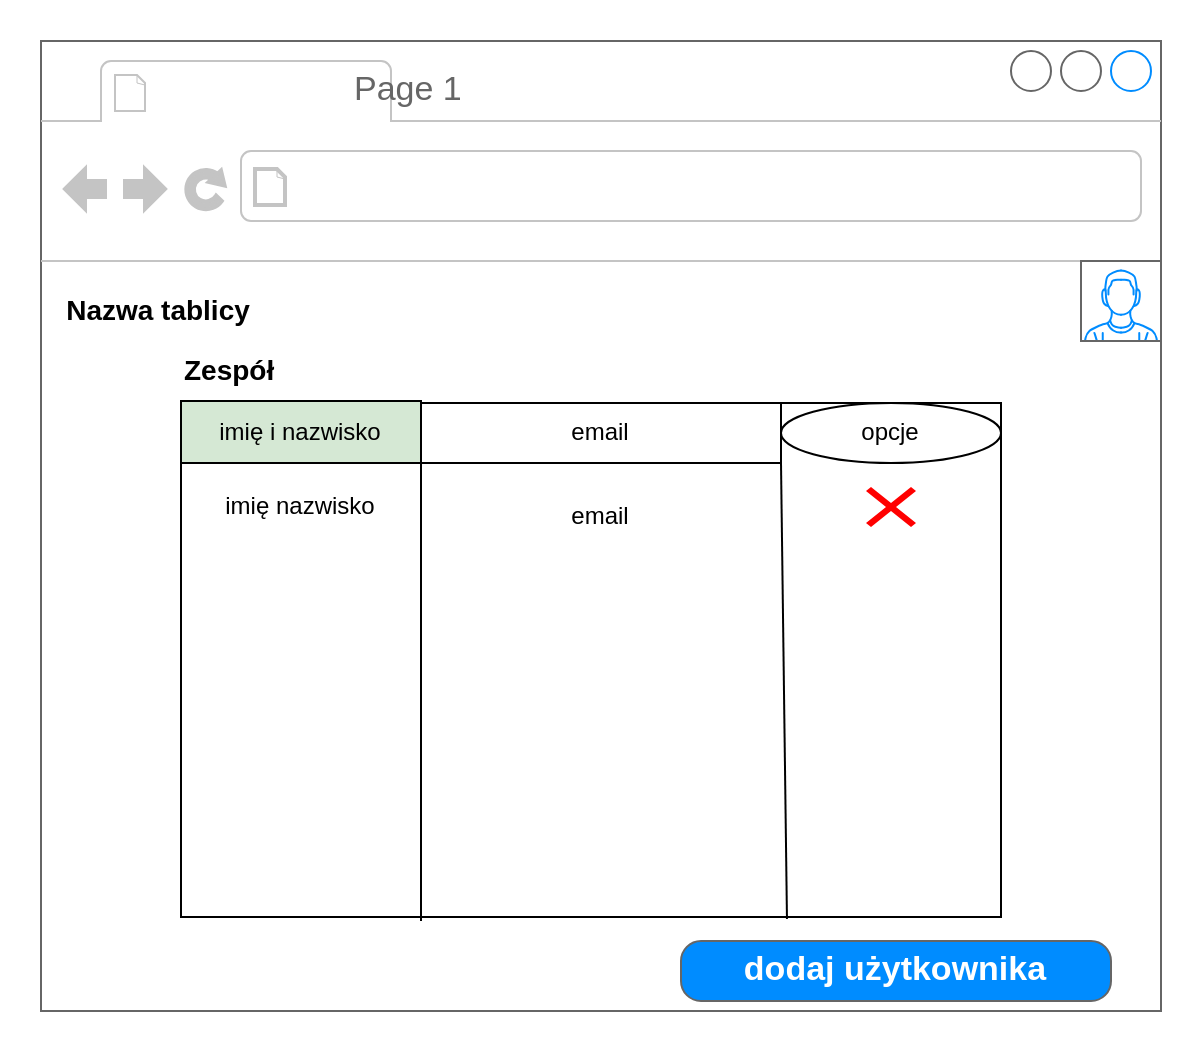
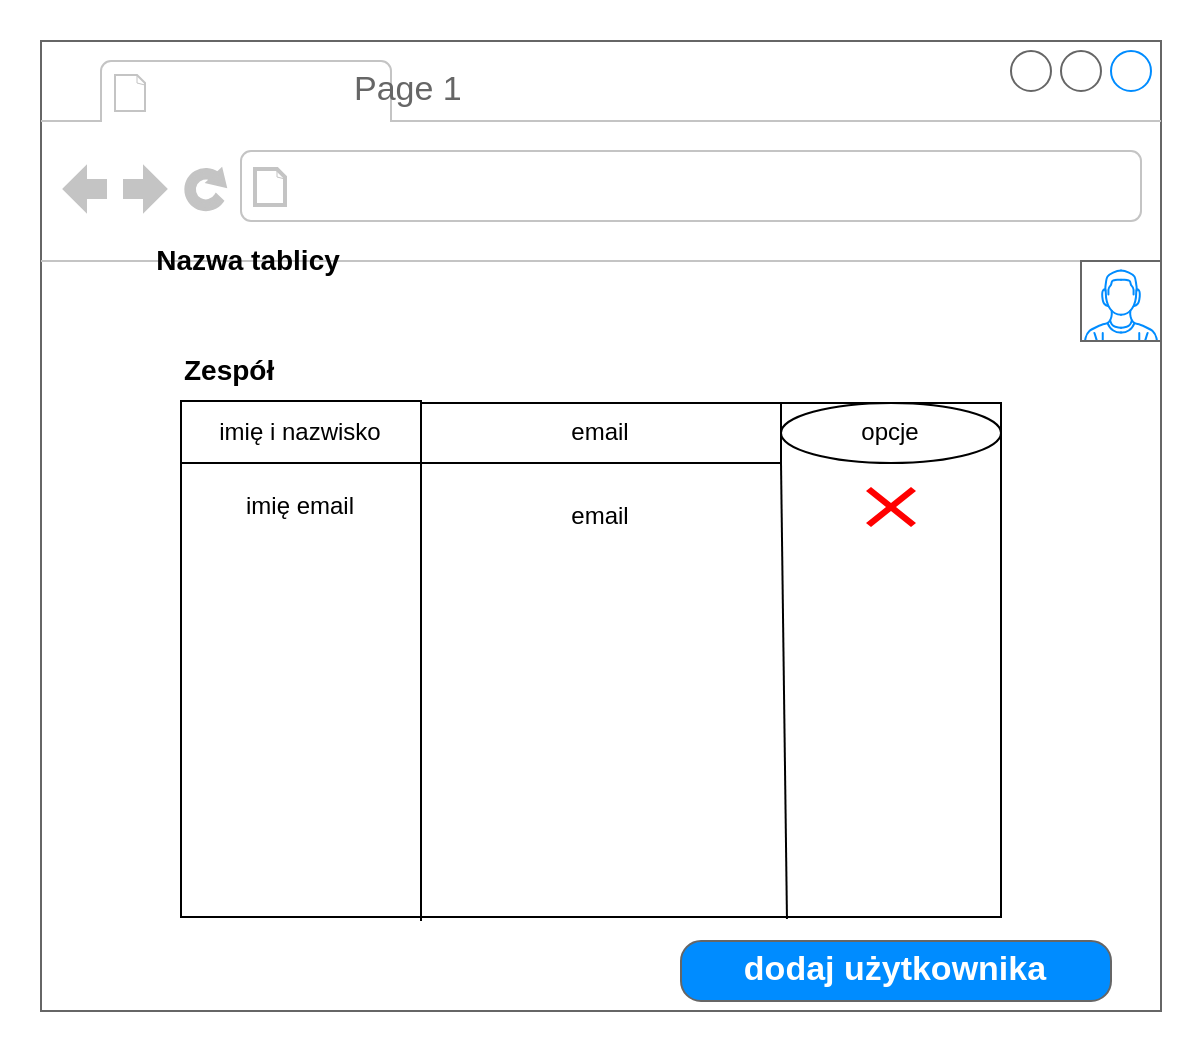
- <mxCell id="7" value="&lt;font style=&quot;font-size: 14px;&quot;&gt;&lt;b&gt;Nazwa tablicy&lt;/b&gt;&lt;/font&gt;" style="text;html=1;align=center;verticalAlign=middle;whiteSpace=wrap;rounded=0;" vertex="1" parent="2"><mxGeometry x="8" y="120" width="102" height="30" as="geometry" /></mxCell>
+ <mxCell id="7" value="&lt;font style=&quot;font-size: 14px;&quot;&gt;&lt;b&gt;Nazwa tablicy&lt;/b&gt;&lt;/font&gt;" style="text;html=1;align=center;verticalAlign=middle;whiteSpace=wrap;rounded=0;" vertex="1" parent="2"><mxGeometry x="53" y="95" width="102" height="30" as="geometry" /></mxCell>
- <mxCell id="10" value="imię i nazwisko" style="rounded=0;whiteSpace=wrap;html=1;fillColor=#d5e8d4;" vertex="1" parent="2"><mxGeometry x="70" y="180" width="120" height="31" as="geometry" /></mxCell>
+ <mxCell id="10" value="imię i nazwisko" style="rounded=0;whiteSpace=wrap;html=1;" vertex="1" parent="2"><mxGeometry x="70" y="180" width="120" height="31" as="geometry" /></mxCell>
- <mxCell id="15" value="imię nazwisko" style="text;html=1;align=center;verticalAlign=middle;whiteSpace=wrap;rounded=0;" vertex="1" parent="2"><mxGeometry x="90" y="218" width="80" height="30" as="geometry" /></mxCell>
+ <mxCell id="15" value="imię email" style="text;html=1;align=center;verticalAlign=middle;whiteSpace=wrap;rounded=0;" vertex="1" parent="2"><mxGeometry x="90" y="218" width="80" height="30" as="geometry" /></mxCell>
